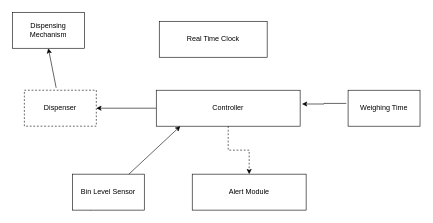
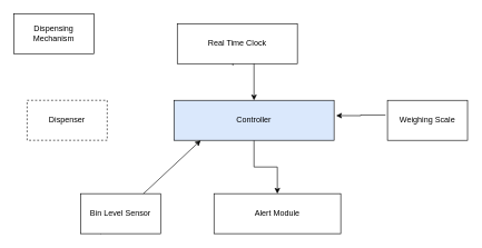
- <mxCell id="13" value="" style="endArrow=classic;html=1;rounded=0;exitX=0.442;exitY=-0.067;exitDx=0;exitDy=0;exitPerimeter=0;entryX=0.5;entryY=1;entryDx=0;entryDy=0;" edge="1" parent="1" source="9" target="14"><mxGeometry width="50" height="50" relative="1" as="geometry"><mxPoint x="110" y="80" as="sourcePoint" /><mxPoint x="70" y="110" as="targetPoint" /></mxGeometry></mxCell>
+ <mxCell id="2" value="" style="edgeStyle=orthogonalEdgeStyle;rounded=0;orthogonalLoop=1;jettySize=auto;html=1;exitX=0.463;exitY=1.05;exitDx=0;exitDy=0;exitPerimeter=0;entryX=0.5;entryY=0;entryDx=0;entryDy=0;" edge="1" parent="1" source="7" target="6"><mxGeometry relative="1" as="geometry"><mxPoint x="410" y="120" as="targetPoint" /><Array as="points"><mxPoint x="380" y="73" /></Array></mxGeometry></mxCell>
- <mxCell id="4" value="" style="edgeStyle=orthogonalEdgeStyle;rounded=0;orthogonalLoop=1;jettySize=auto;html=1;" edge="1" parent="1" source="6" target="9"><mxGeometry relative="1" as="geometry" /></mxCell>
- <mxCell id="6" value="Controller" style="rounded=0;whiteSpace=wrap;html=1;" vertex="1" parent="1"><mxGeometry x="260" y="150" width="240" height="60" as="geometry" /></mxCell>
+ <mxCell id="6" value="Controller" style="rounded=0;whiteSpace=wrap;html=1;fillColor=#dae8fc;" vertex="1" parent="1"><mxGeometry x="260" y="150" width="240" height="60" as="geometry" /></mxCell>
- <mxCell id="8" value="Weighing Time" style="whiteSpace=wrap;html=1;rounded=0;" vertex="1" parent="1"><mxGeometry x="580" y="150" width="120" height="60" as="geometry" /></mxCell>
+ <mxCell id="8" value="Weighing Scale" style="whiteSpace=wrap;html=1;rounded=0;" vertex="1" parent="1"><mxGeometry x="580" y="150" width="120" height="60" as="geometry" /></mxCell>
- <mxCell id="5" value="" style="edgeStyle=orthogonalEdgeStyle;rounded=0;orthogonalLoop=1;jettySize=auto;html=1;dashed=1;" edge="1" parent="1" source="6" target="10"><mxGeometry relative="1" as="geometry" /></mxCell>
+ <mxCell id="5" value="" style="edgeStyle=orthogonalEdgeStyle;rounded=0;orthogonalLoop=1;jettySize=auto;html=1;" edge="1" parent="1" source="6" target="10"><mxGeometry relative="1" as="geometry" /></mxCell>
